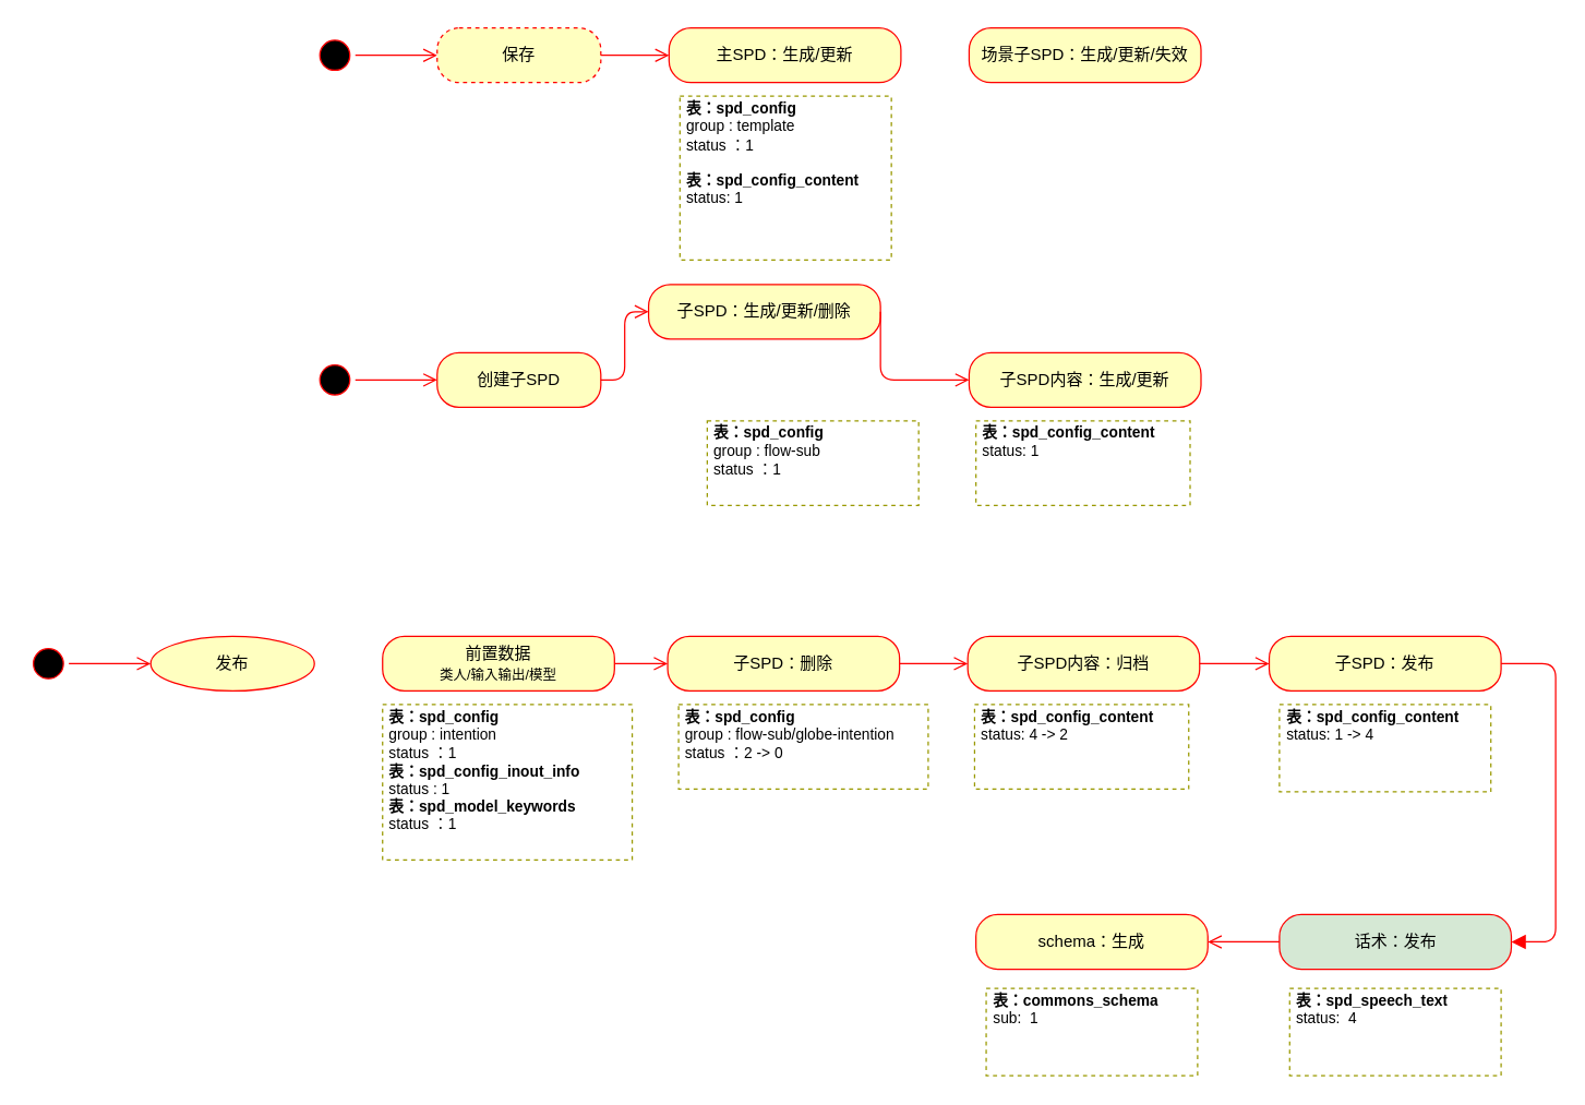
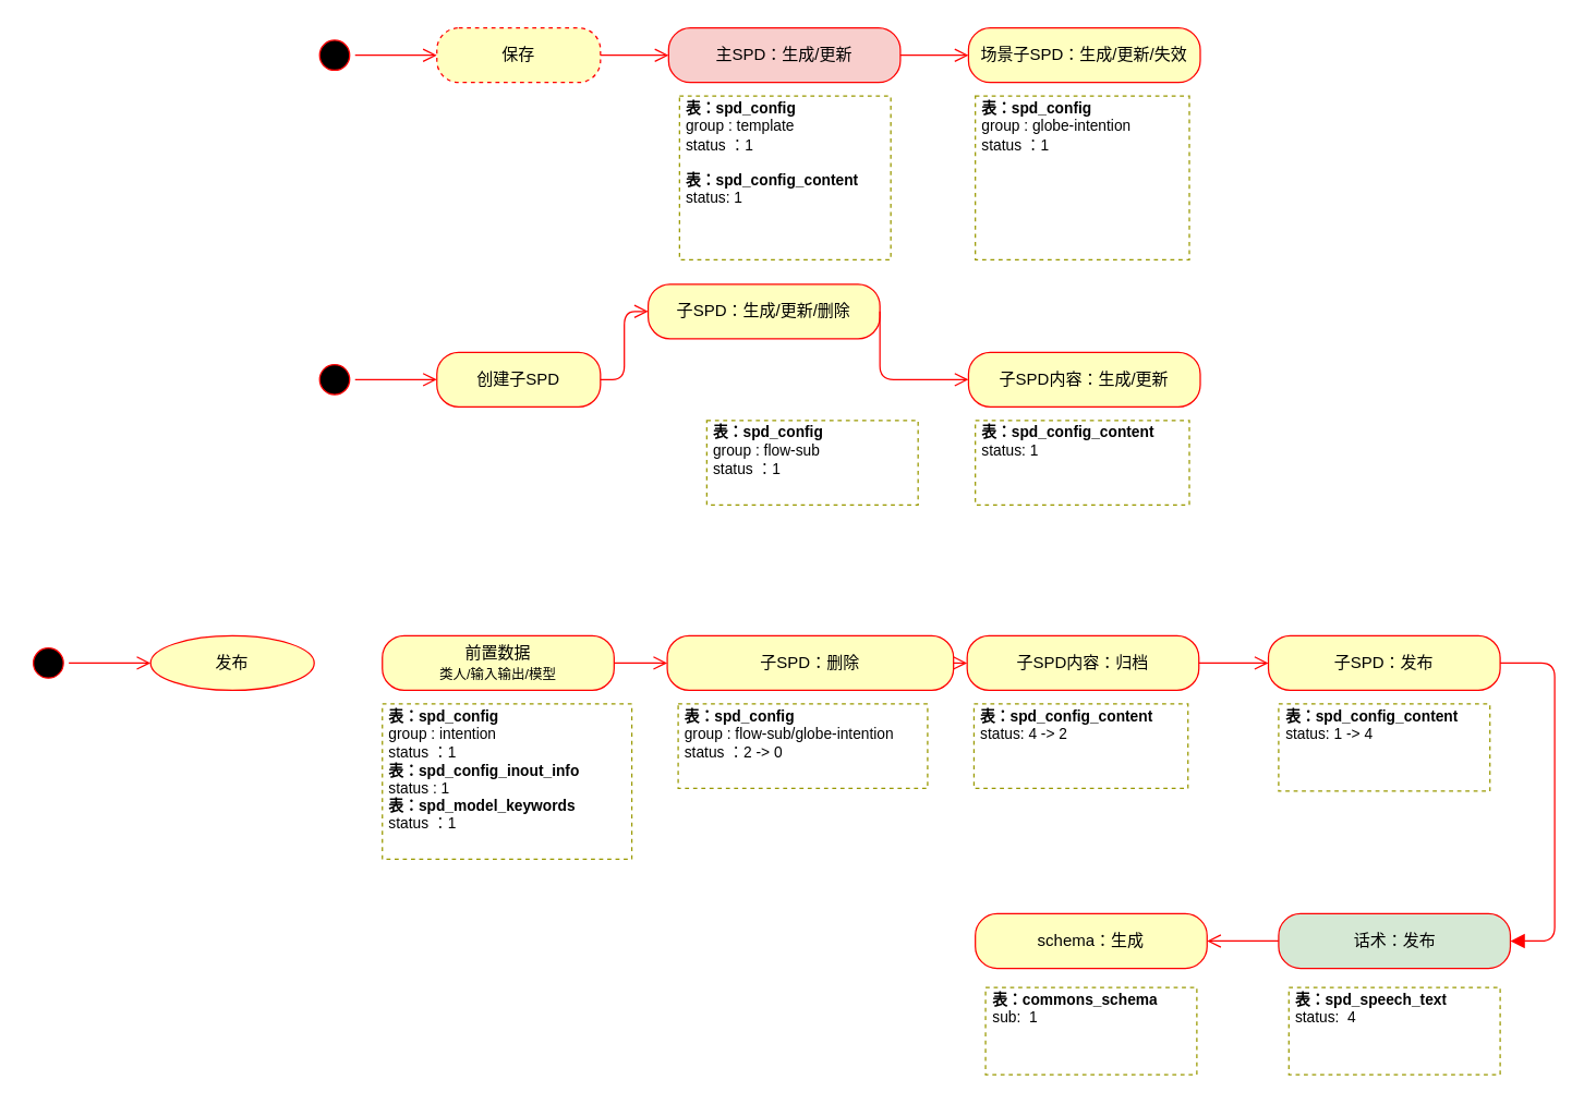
- <mxCell id="2" value="主SPD：生成/更新" style="rounded=1;whiteSpace=wrap;html=1;arcSize=40;fontColor=#000000;fillColor=#ffffc0;strokeColor=#ff0000;align=center;" vertex="1" parent="1"><mxGeometry x="490" y="20" width="170" height="40" as="geometry" /></mxCell>
+ <mxCell id="2" value="主SPD：生成/更新" style="rounded=1;whiteSpace=wrap;html=1;arcSize=40;fontColor=#000000;fillColor=#f8cecc;strokeColor=#ff0000;align=center;" vertex="1" parent="1"><mxGeometry x="490" y="20" width="170" height="40" as="geometry" /></mxCell>
+ <mxCell id="3" value="" style="edgeStyle=orthogonalEdgeStyle;html=1;verticalAlign=bottom;endArrow=open;endSize=8;strokeColor=#ff0000;exitX=1;exitY=0.5;exitDx=0;exitDy=0;entryX=0;entryY=0.5;entryDx=0;entryDy=0;" edge="1" source="2" parent="1" target="8"><mxGeometry relative="1" as="geometry"><mxPoint x="700" y="125" as="targetPoint" /><mxPoint x="560" y="20" as="sourcePoint" /><Array as="points"><mxPoint x="700" y="40" /><mxPoint x="700" y="40" /></Array></mxGeometry></mxCell>
+ <mxCell id="10" value="&lt;div&gt;&lt;b&gt;&lt;br&gt;&lt;/b&gt;&lt;/div&gt;&lt;div&gt;&lt;b&gt;表：spd_config&lt;/b&gt;&lt;/div&gt;&lt;div&gt;&lt;span&gt;group : globe-intention&lt;/span&gt;&lt;br&gt;&lt;/div&gt;&lt;div&gt;status ：1&lt;/div&gt;&lt;div&gt;&lt;br&gt;&lt;/div&gt;" style="text;html=1;strokeColor=#999900;fillColor=none;spacing=5;spacingTop=-20;whiteSpace=wrap;overflow=hidden;rounded=0;align=left;fontFamily=Helvetica;fontSize=11;dashed=1;" vertex="1" parent="1"><mxGeometry x="715" y="70" width="157" height="120" as="geometry" /></mxCell>
- <mxCell id="20" value="子SPD：删除" style="rounded=1;whiteSpace=wrap;html=1;arcSize=40;fontColor=#000000;fillColor=#ffffc0;strokeColor=#ff0000;align=center;" vertex="1" parent="1"><mxGeometry x="489" y="466" width="170" height="40" as="geometry" /></mxCell>
+ <mxCell id="20" value="子SPD：删除" style="rounded=1;whiteSpace=wrap;html=1;arcSize=40;fontColor=#000000;fillColor=#ffffc0;strokeColor=#ff0000;align=center;" vertex="1" parent="1"><mxGeometry x="489" y="466" width="210" height="40" as="geometry" /></mxCell>
